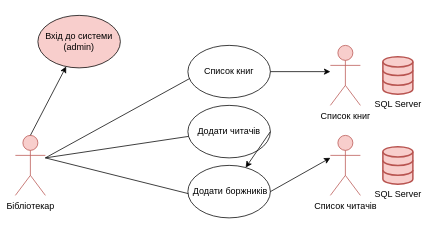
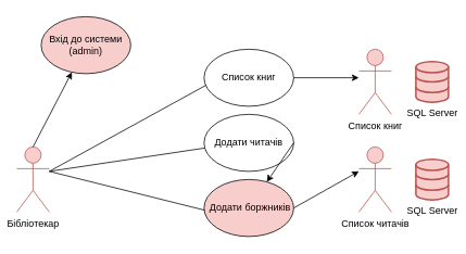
- <mxCell id="10" value="&amp;nbsp;Додати боржників" style="ellipse;whiteSpace=wrap;html=1;" vertex="1" parent="1"><mxGeometry x="250" y="220" width="110" height="70" as="geometry" /></mxCell>
+ <mxCell id="10" value="&amp;nbsp;Додати боржників" style="ellipse;whiteSpace=wrap;html=1;fillColor=#f8cecc;" vertex="1" parent="1"><mxGeometry x="250" y="220" width="110" height="70" as="geometry" /></mxCell>
